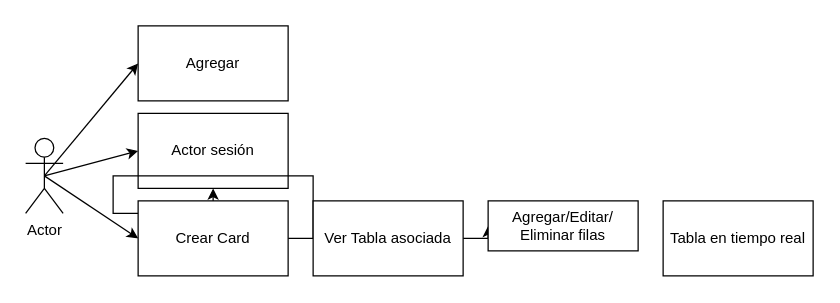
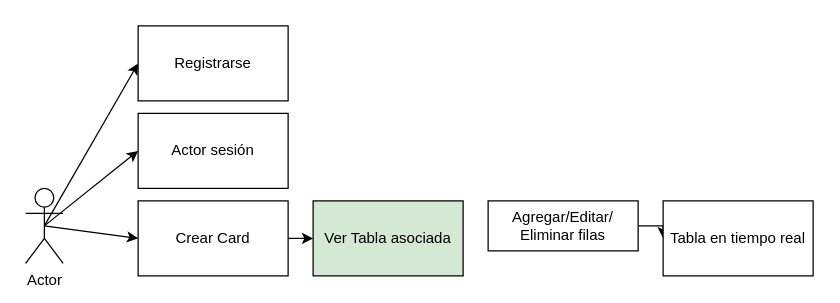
- <mxCell id="6" value="Agregar" style="rounded=0;whiteSpace=wrap;html=1;" vertex="1" parent="1"><mxGeometry x="110" y="20" width="120" height="60" as="geometry" /></mxCell>
+ <mxCell id="6" value="Registrarse" style="rounded=0;whiteSpace=wrap;html=1;" vertex="1" parent="1"><mxGeometry x="110" y="20" width="120" height="60" as="geometry" /></mxCell>
- <mxCell id="5" value="Actor" style="shape=umlActor;verticalLabelPosition=bottom;verticalAlign=top;html=1;outlineConnect=0;" vertex="1" parent="1"><mxGeometry x="20" y="110" width="30" height="60" as="geometry" /></mxCell>
+ <mxCell id="5" value="Actor" style="shape=umlActor;verticalLabelPosition=bottom;verticalAlign=top;html=1;outlineConnect=0;" vertex="1" parent="1"><mxGeometry x="20" y="150" width="30" height="60" as="geometry" /></mxCell>
- <mxCell id="8" style="edgeStyle=orthogonalEdgeStyle;rounded=0;orthogonalLoop=1;jettySize=auto;html=1;exitX=1;exitY=0.5;exitDx=0;exitDy=0;" edge="1" parent="1" source="9" target="7"><mxGeometry relative="1" as="geometry" /></mxCell>
+ <mxCell id="8" style="edgeStyle=orthogonalEdgeStyle;rounded=0;orthogonalLoop=1;jettySize=auto;html=1;exitX=1;exitY=0.5;exitDx=0;exitDy=0;entryX=0;entryY=0.5;entryDx=0;entryDy=0;" edge="1" parent="1" source="9" target="11"><mxGeometry relative="1" as="geometry" /></mxCell>
+ <mxCell id="12" style="edgeStyle=orthogonalEdgeStyle;rounded=0;orthogonalLoop=1;jettySize=auto;html=1;exitX=1;exitY=0.5;exitDx=0;exitDy=0;entryX=0;entryY=0.5;entryDx=0;entryDy=0;" edge="1" parent="1" source="13" target="14"><mxGeometry relative="1" as="geometry" /></mxCell>
- <mxCell id="11" value="Ver Tabla asociada" style="rounded=0;whiteSpace=wrap;html=1;" vertex="1" parent="1"><mxGeometry x="250" y="160" width="120" height="60" as="geometry" /></mxCell>
+ <mxCell id="11" value="Ver Tabla asociada" style="rounded=0;whiteSpace=wrap;html=1;fillColor=#d5e8d4;" vertex="1" parent="1"><mxGeometry x="250" y="160" width="120" height="60" as="geometry" /></mxCell>
- <mxCell id="10" style="edgeStyle=orthogonalEdgeStyle;rounded=0;orthogonalLoop=1;jettySize=auto;html=1;exitX=1;exitY=0.5;exitDx=0;exitDy=0;entryX=0;entryY=0.5;entryDx=0;entryDy=0;" edge="1" parent="1" source="11" target="13"><mxGeometry relative="1" as="geometry" /></mxCell>
